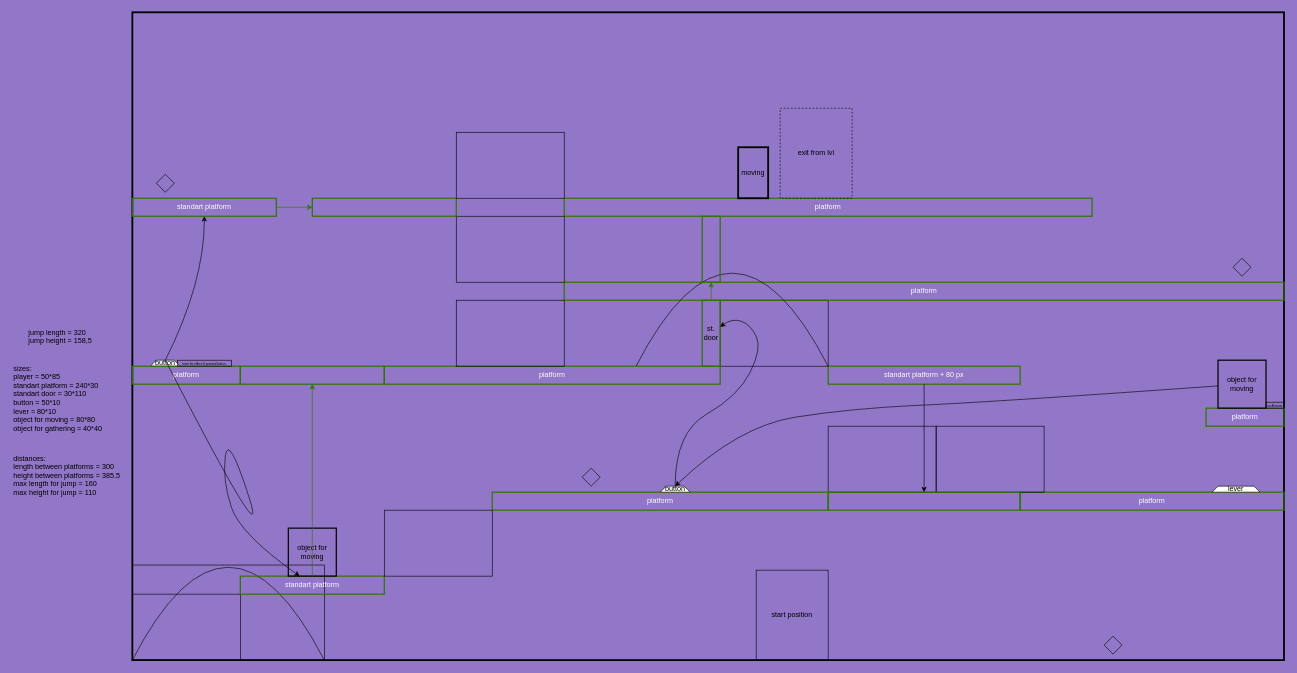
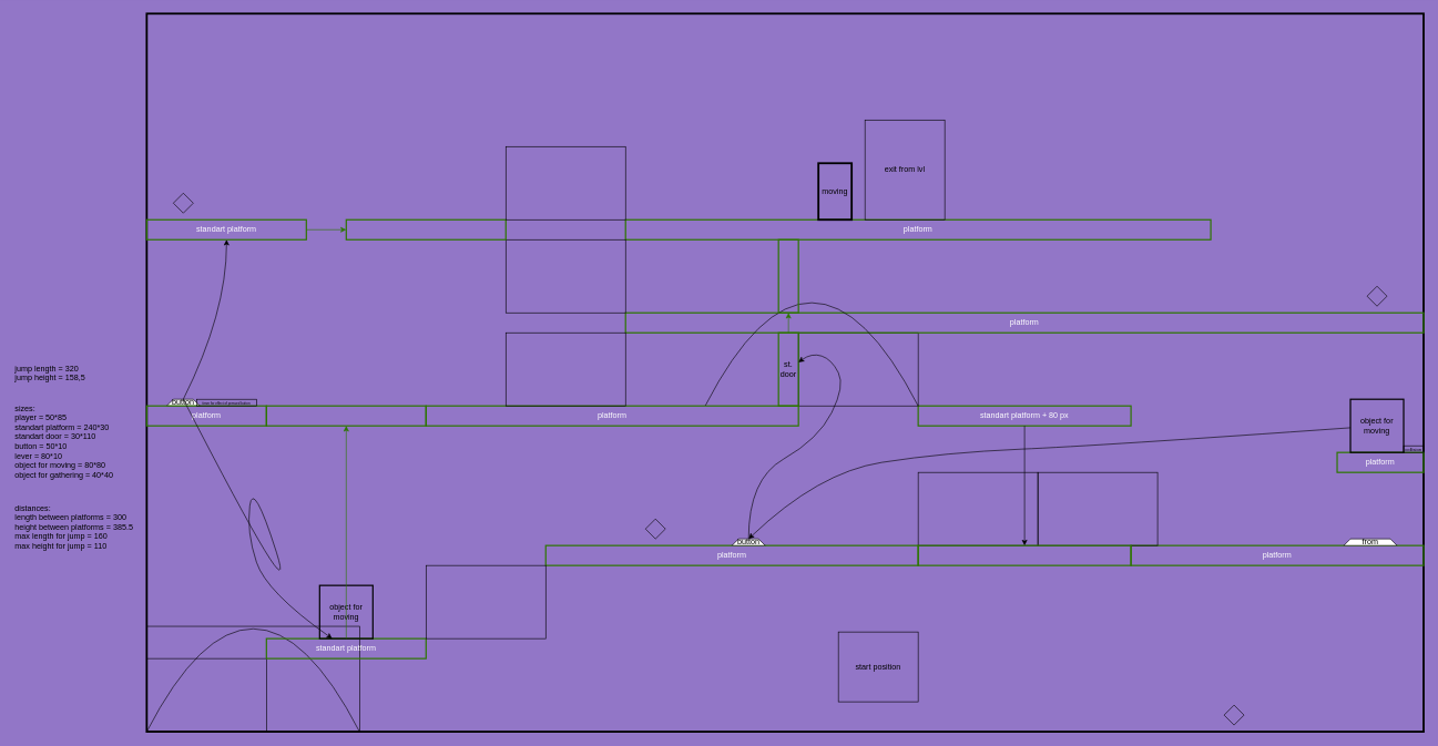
- <mxCell id="49" value="exit from lvl" style="rounded=0;whiteSpace=wrap;html=1;fillColor=none;strokeColor=light-dark(#000000,#B3FF66);dashed=1;" vertex="1" parent="1"><mxGeometry x="1300" y="180" width="120" height="150" as="geometry" /></mxCell>
+ <mxCell id="49" value="exit from lvl" style="rounded=0;whiteSpace=wrap;html=1;fillColor=none;strokeColor=light-dark(#000000,#B3FF66);" vertex="1" parent="1"><mxGeometry x="1300" y="180" width="120" height="150" as="geometry" /></mxCell>
- <mxCell id="3" value="jump length = 320&#10;jump height = 158,5" style="text;whiteSpace=wrap;" vertex="1" parent="1"><mxGeometry x="45" y="540" width="120" height="40" as="geometry" /></mxCell>
+ <mxCell id="3" value="jump length = 320&#10;jump height = 158,5" style="text;whiteSpace=wrap;" vertex="1" parent="1"><mxGeometry x="20" y="540" width="120" height="40" as="geometry" /></mxCell>
- <mxCell id="18" value="lever" style="shape=trapezoid;perimeter=trapezoidPerimeter;whiteSpace=wrap;html=1;fixedSize=1;size=10;fillColor=light-dark(#FFFFFF,#000066);" vertex="1" parent="1"><mxGeometry x="2020" y="810" width="80" height="10" as="geometry" /></mxCell>
+ <mxCell id="18" value="from" style="shape=trapezoid;perimeter=trapezoidPerimeter;whiteSpace=wrap;html=1;fixedSize=1;size=10;fillColor=light-dark(#FFFFFF,#000066);" vertex="1" parent="1"><mxGeometry x="2020" y="810" width="80" height="10" as="geometry" /></mxCell>
- <mxCell id="51" value="start position" style="rounded=0;whiteSpace=wrap;html=1;fillColor=none;strokeColor=light-dark(#000000,#B3FF66);" vertex="1" parent="1"><mxGeometry x="1260" y="950" width="120" height="150" as="geometry" /></mxCell>
+ <mxCell id="51" value="start position" style="rounded=0;whiteSpace=wrap;html=1;fillColor=none;strokeColor=light-dark(#000000,#B3FF66);" vertex="1" parent="1"><mxGeometry x="1260" y="950" width="120" height="105" as="geometry" /></mxCell>
